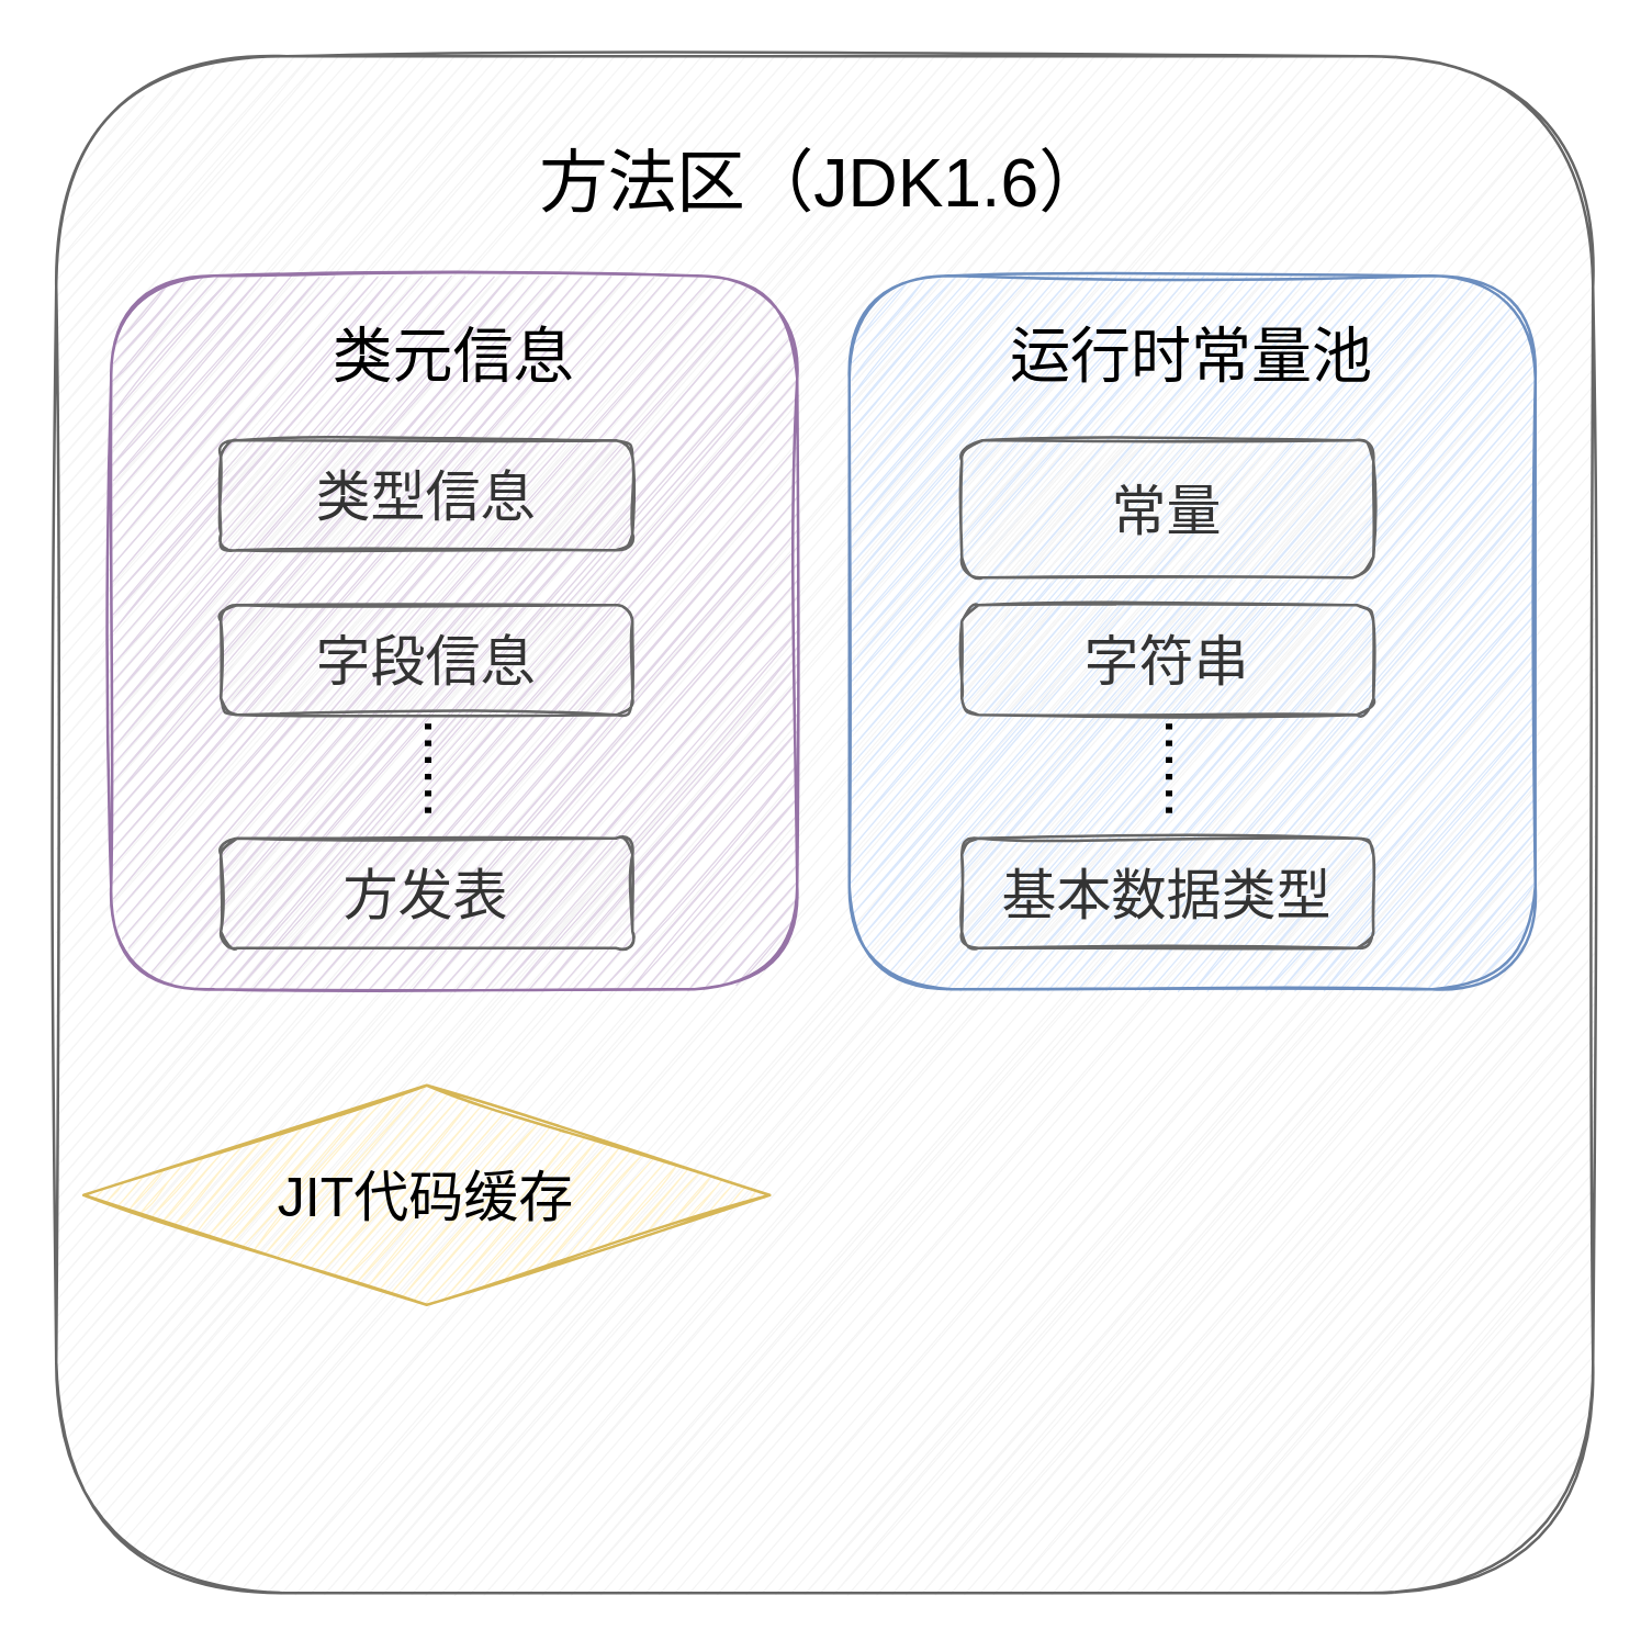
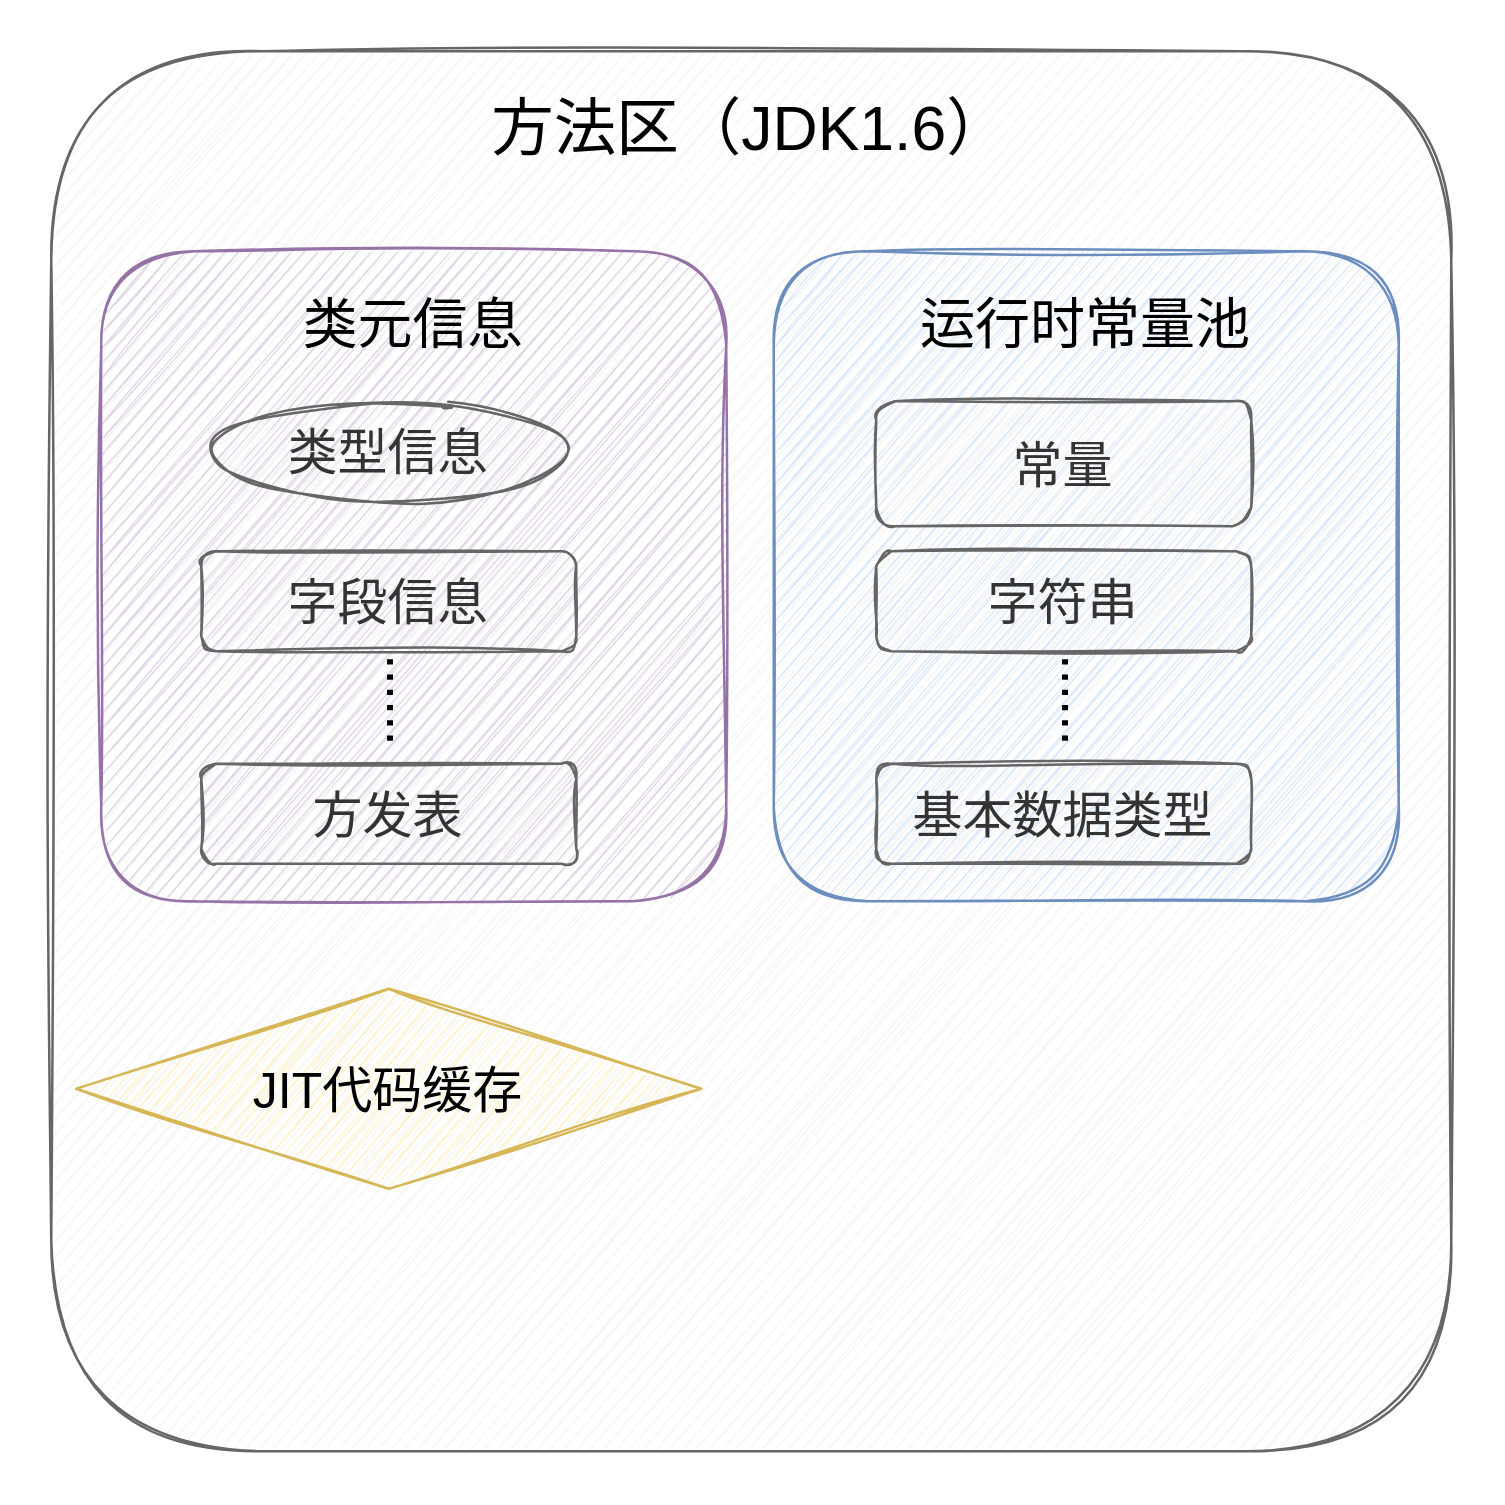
- <mxCell id="3" value="方法区（JDK1.6）" style="text;html=1;strokeColor=none;fillColor=none;align=center;verticalAlign=middle;whiteSpace=wrap;rounded=0;fontSize=25;" vertex="1" parent="1"><mxGeometry x="160" y="55" width="280" height="20" as="geometry" /></mxCell>
+ <mxCell id="3" value="方法区（JDK1.6）" style="text;html=1;strokeColor=none;fillColor=none;align=center;verticalAlign=middle;whiteSpace=wrap;rounded=0;fontSize=25;" vertex="1" parent="1"><mxGeometry x="160" y="40" width="280" height="20" as="geometry" /></mxCell>
- <mxCell id="9" value="类型信息" style="rounded=1;whiteSpace=wrap;html=1;fillColor=#f5f5f5;strokeColor=#666666;sketch=1;fontSize=20;fontColor=#333333;" vertex="1" parent="1"><mxGeometry x="80" y="160" width="150" height="40" as="geometry" /></mxCell>
+ <mxCell id="9" value="类型信息" style="ellipse;whiteSpace=wrap;html=1;fillColor=#f5f5f5;strokeColor=#666666;sketch=1;fontSize=20;fontColor=#333333;" vertex="1" parent="1"><mxGeometry x="80" y="160" width="150" height="40" as="geometry" /></mxCell>
